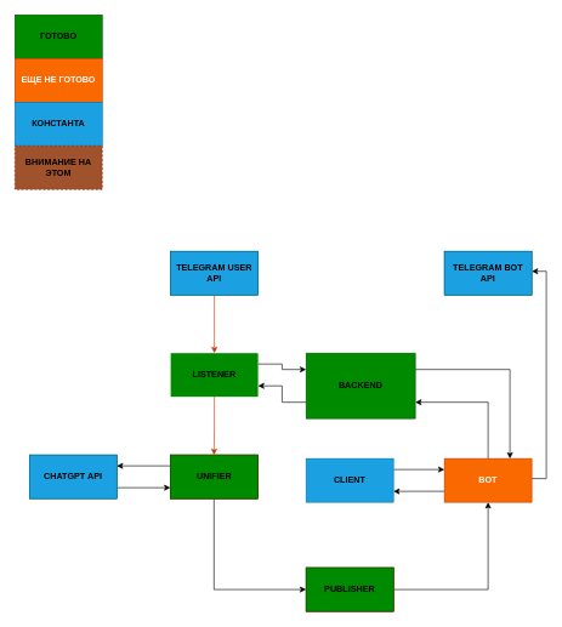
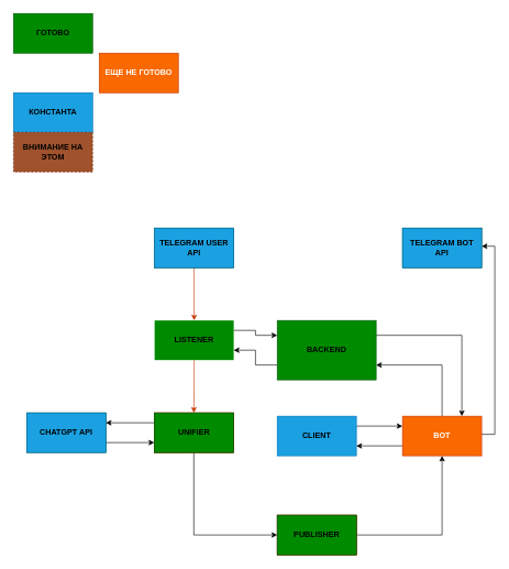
- <mxCell id="25" value="ЕЩЕ НЕ ГОТОВО" style="rounded=0;whiteSpace=wrap;html=1;fillColor=#fa6800;fontStyle=1;strokeColor=#C73500;fontColor=#ffffff;" parent="1" vertex="1"><mxGeometry x="20" y="80" width="120" height="60" as="geometry" /></mxCell>
+ <mxCell id="25" value="ЕЩЕ НЕ ГОТОВО" style="rounded=0;whiteSpace=wrap;html=1;fillColor=#fa6800;fontStyle=1;strokeColor=#C73500;fontColor=#ffffff;" parent="1" vertex="1"><mxGeometry x="150" y="80" width="120" height="60" as="geometry" /></mxCell>
